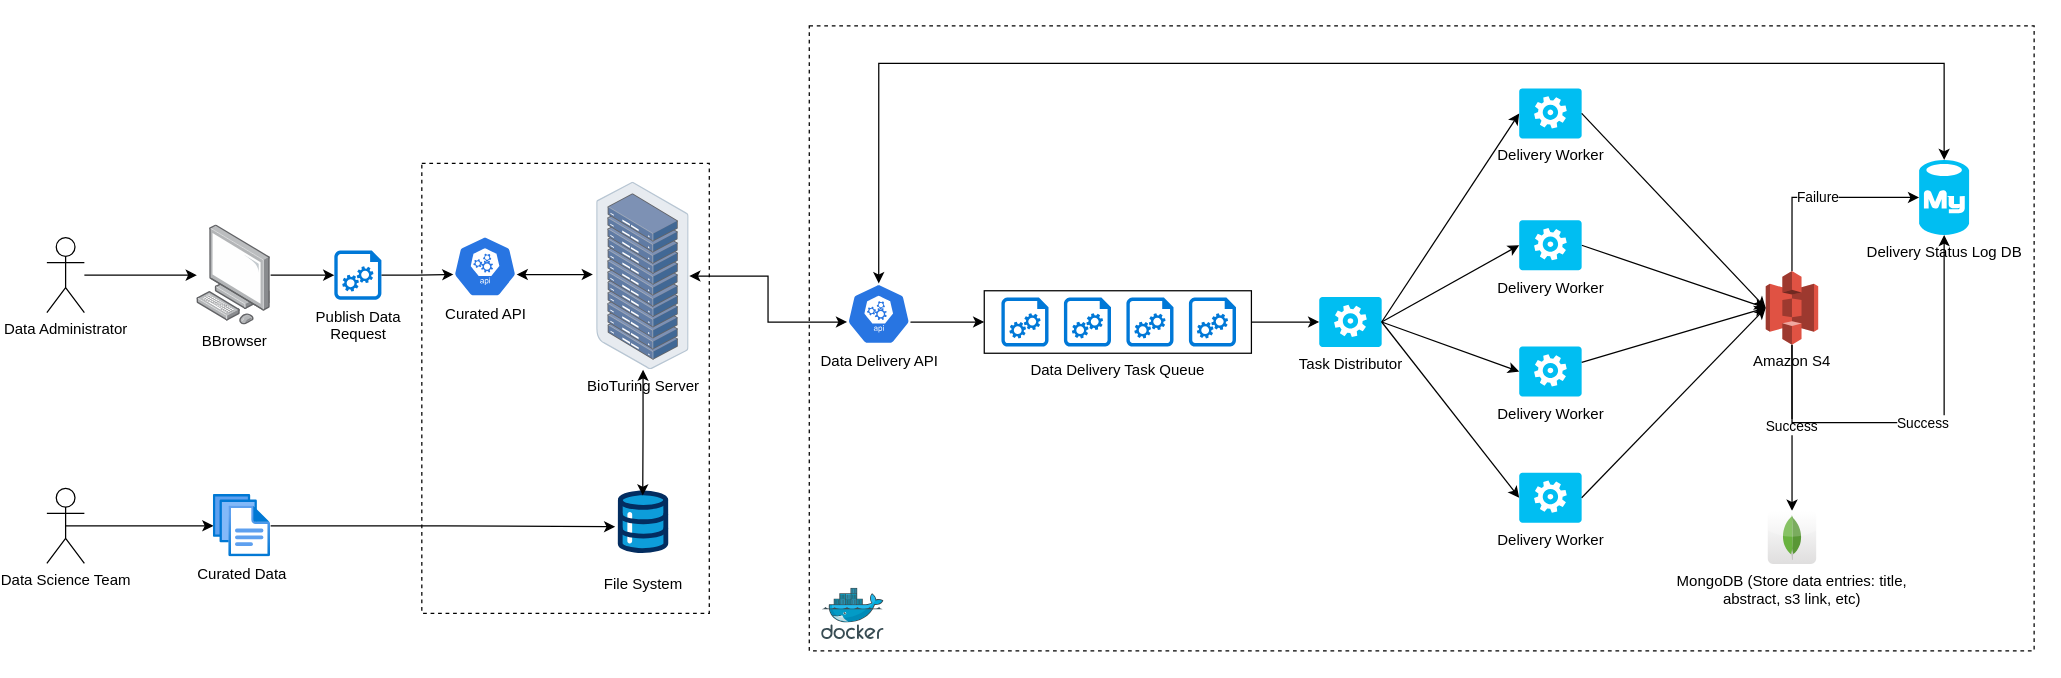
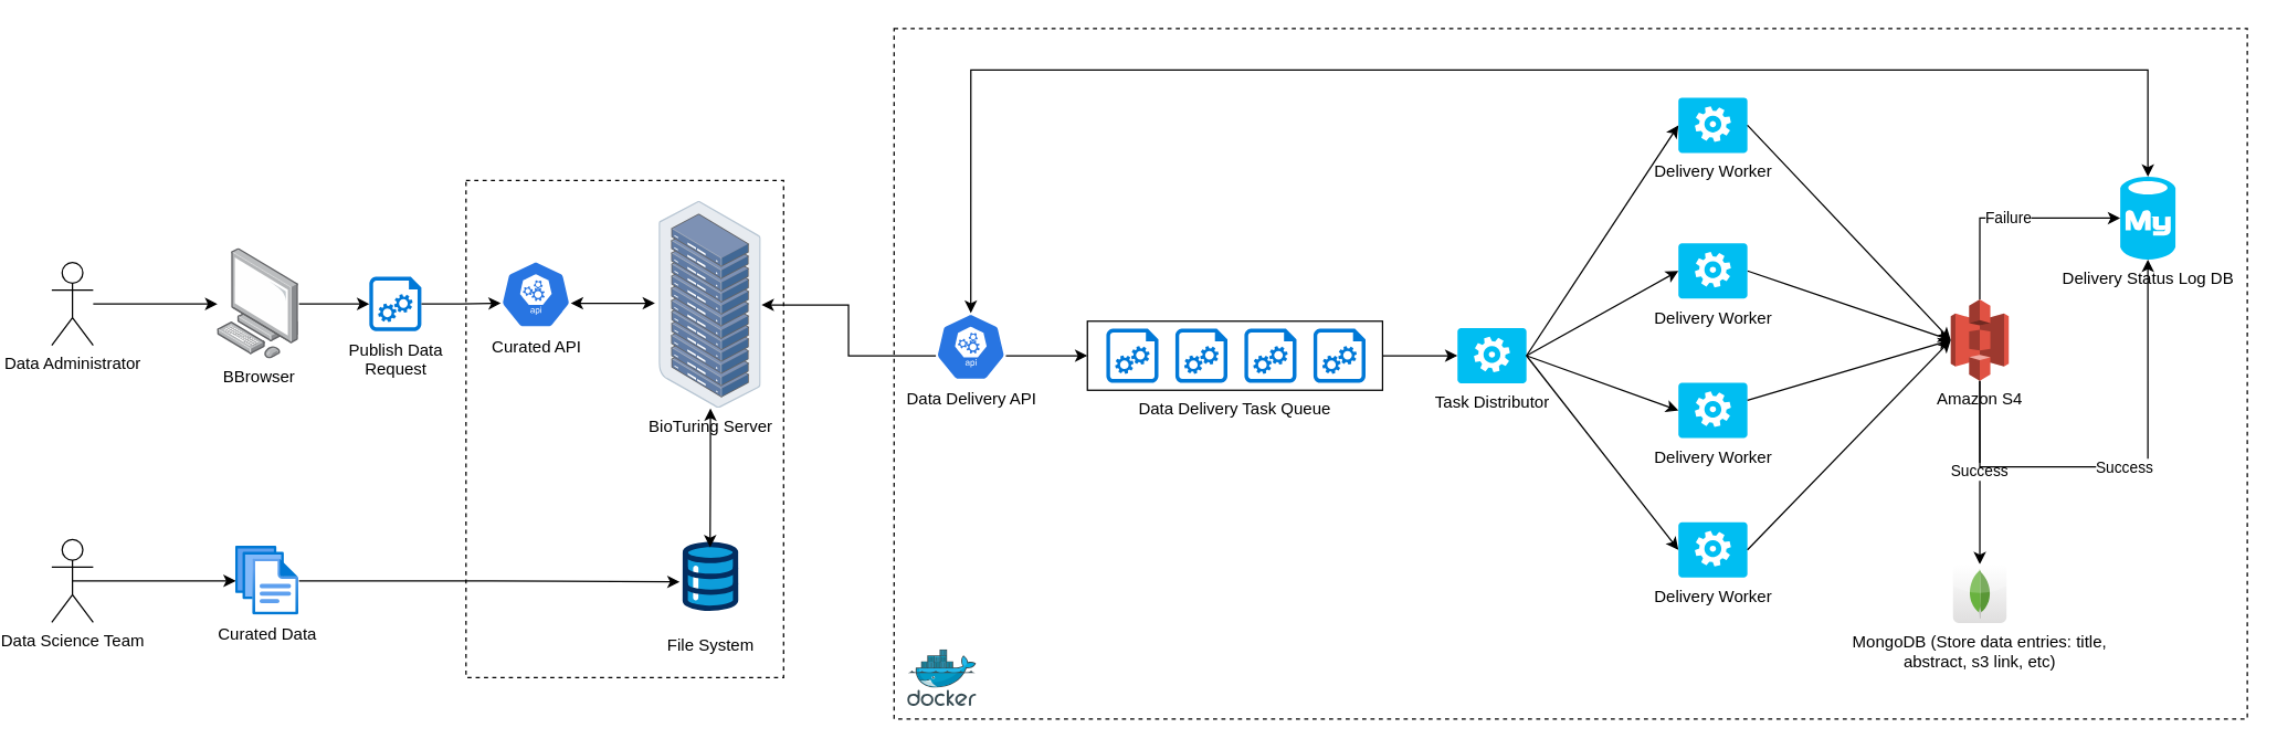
- <mxCell id="47" style="edgeStyle=orthogonalEdgeStyle;rounded=0;orthogonalLoop=1;jettySize=auto;html=1;entryX=0.005;entryY=0.63;entryDx=0;entryDy=0;entryPerimeter=0;startArrow=classic;startFill=1;" edge="1" parent="1" source="6" target="46"><mxGeometry relative="1" as="geometry" /></mxCell>
+ <mxCell id="47" style="edgeStyle=orthogonalEdgeStyle;rounded=0;orthogonalLoop=1;jettySize=auto;html=1;entryX=0.005;entryY=0.63;entryDx=0;entryDy=0;entryPerimeter=0;startArrow=classic;startFill=1;endArrow=none;" edge="1" parent="1" source="6" target="46"><mxGeometry relative="1" as="geometry" /></mxCell>
